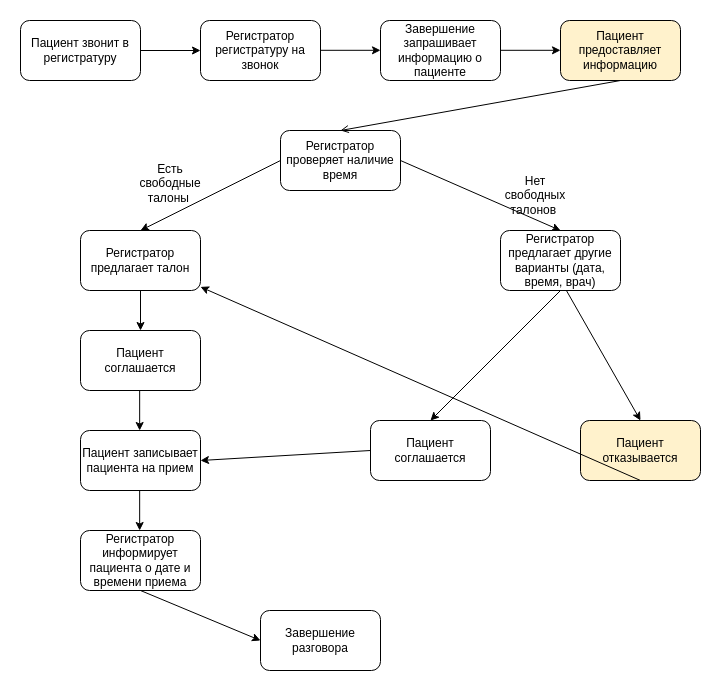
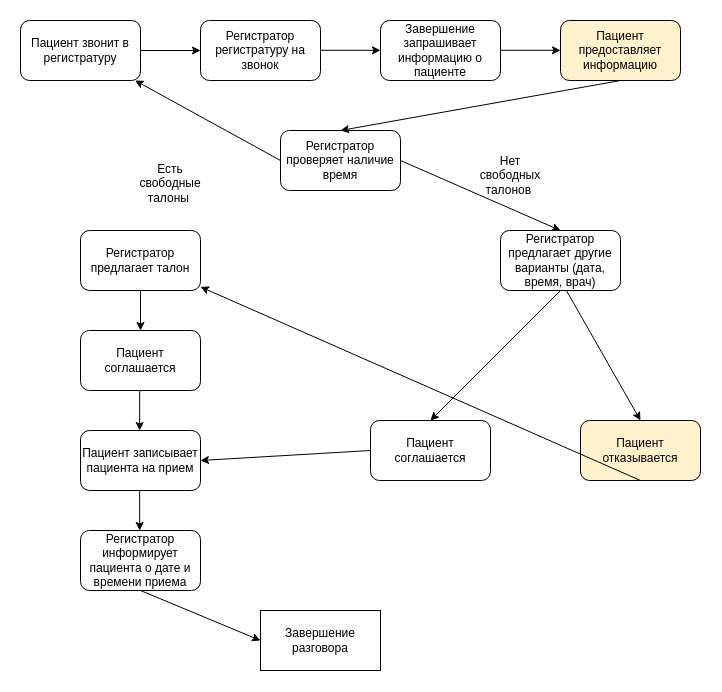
- <mxCell id="18" value="" style="endArrow=open;html=1;rounded=0;exitX=0.5;exitY=1;exitDx=0;exitDy=0;entryX=0.5;entryY=0;entryDx=0;entryDy=0;" edge="1" parent="1" source="5" target="6"><mxGeometry width="50" height="50" relative="1" as="geometry"><mxPoint x="510" y="59.8" as="sourcePoint" /><mxPoint x="570" y="59.8" as="targetPoint" /></mxGeometry></mxCell>
+ <mxCell id="18" value="" style="endArrow=classic;html=1;rounded=0;exitX=0.5;exitY=1;exitDx=0;exitDy=0;entryX=0.5;entryY=0;entryDx=0;entryDy=0;" edge="1" parent="1" source="5" target="6"><mxGeometry width="50" height="50" relative="1" as="geometry"><mxPoint x="510" y="59.8" as="sourcePoint" /><mxPoint x="570" y="59.8" as="targetPoint" /></mxGeometry></mxCell>
- <mxCell id="19" value="" style="endArrow=classic;html=1;rounded=0;exitX=0;exitY=0.5;exitDx=0;exitDy=0;entryX=0.5;entryY=0;entryDx=0;entryDy=0;" edge="1" parent="1" source="6" target="7"><mxGeometry width="50" height="50" relative="1" as="geometry"><mxPoint x="220" y="280" as="sourcePoint" /><mxPoint x="280" y="280" as="targetPoint" /></mxGeometry></mxCell>
+ <mxCell id="19" value="" style="endArrow=classic;html=1;rounded=0;exitX=0;exitY=0.5;exitDx=0;exitDy=0;" edge="1" parent="1" source="6" target="2"><mxGeometry width="50" height="50" relative="1" as="geometry"><mxPoint x="220" y="280" as="sourcePoint" /><mxPoint x="280" y="280" as="targetPoint" /></mxGeometry></mxCell>
- <mxCell id="22" value="Нет свободных талонов&amp;nbsp;" style="text;html=1;align=center;verticalAlign=middle;whiteSpace=wrap;rounded=0;" vertex="1" parent="1"><mxGeometry x="505" y="180" width="60" height="30" as="geometry" /></mxCell>
+ <mxCell id="22" value="Нет свободных талонов&amp;nbsp;" style="text;html=1;align=center;verticalAlign=middle;whiteSpace=wrap;rounded=0;" vertex="1" parent="1"><mxGeometry x="480" y="160" width="60" height="30" as="geometry" /></mxCell>
- <mxCell id="11" value="Завершение разговора" style="rounded=1;whiteSpace=wrap;html=1;" vertex="1" parent="1"><mxGeometry x="260" y="610" width="120" height="60" as="geometry" /></mxCell>
+ <mxCell id="11" value="Завершение разговора" style="whiteSpace=wrap;html=1;rounded=0;" vertex="1" parent="1"><mxGeometry x="260" y="610" width="120" height="60" as="geometry" /></mxCell>
